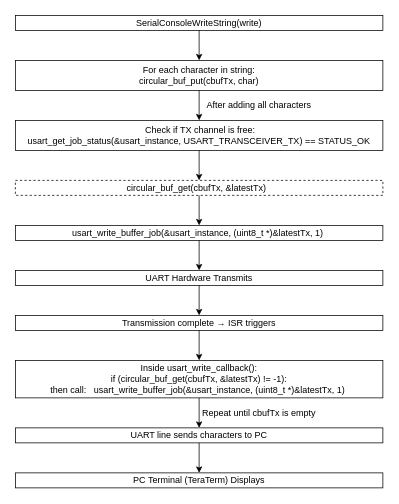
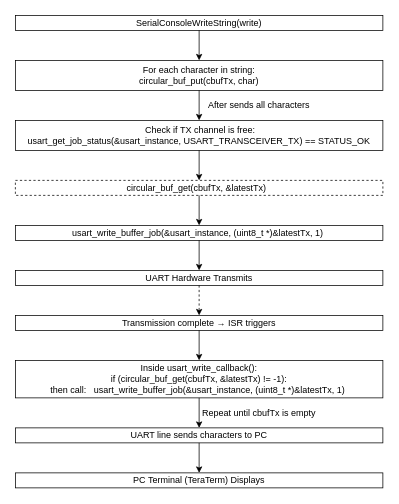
- <mxCell id="4" value="After adding all characters" style="text;html=1;align=center;verticalAlign=middle;whiteSpace=wrap;rounded=0;" vertex="1" parent="1"><mxGeometry x="260" y="130" width="170" height="20" as="geometry" /></mxCell>
+ <mxCell id="4" value="After sends all characters" style="text;html=1;align=center;verticalAlign=middle;whiteSpace=wrap;rounded=0;" vertex="1" parent="1"><mxGeometry x="260" y="130" width="170" height="20" as="geometry" /></mxCell>
- <mxCell id="19" value="" style="endArrow=classic;html=1;rounded=0;exitX=0.5;exitY=1;exitDx=0;exitDy=0;" edge="1" parent="1" source="8" target="9"><mxGeometry width="50" height="50" relative="1" as="geometry"><mxPoint x="270" y="450" as="sourcePoint" /><mxPoint x="320" y="400" as="targetPoint" /></mxGeometry></mxCell>
+ <mxCell id="19" value="" style="endArrow=classic;html=1;rounded=0;exitX=0.5;exitY=1;exitDx=0;exitDy=0;dashed=1;" edge="1" parent="1" source="8" target="9"><mxGeometry width="50" height="50" relative="1" as="geometry"><mxPoint x="270" y="450" as="sourcePoint" /><mxPoint x="320" y="400" as="targetPoint" /></mxGeometry></mxCell>
